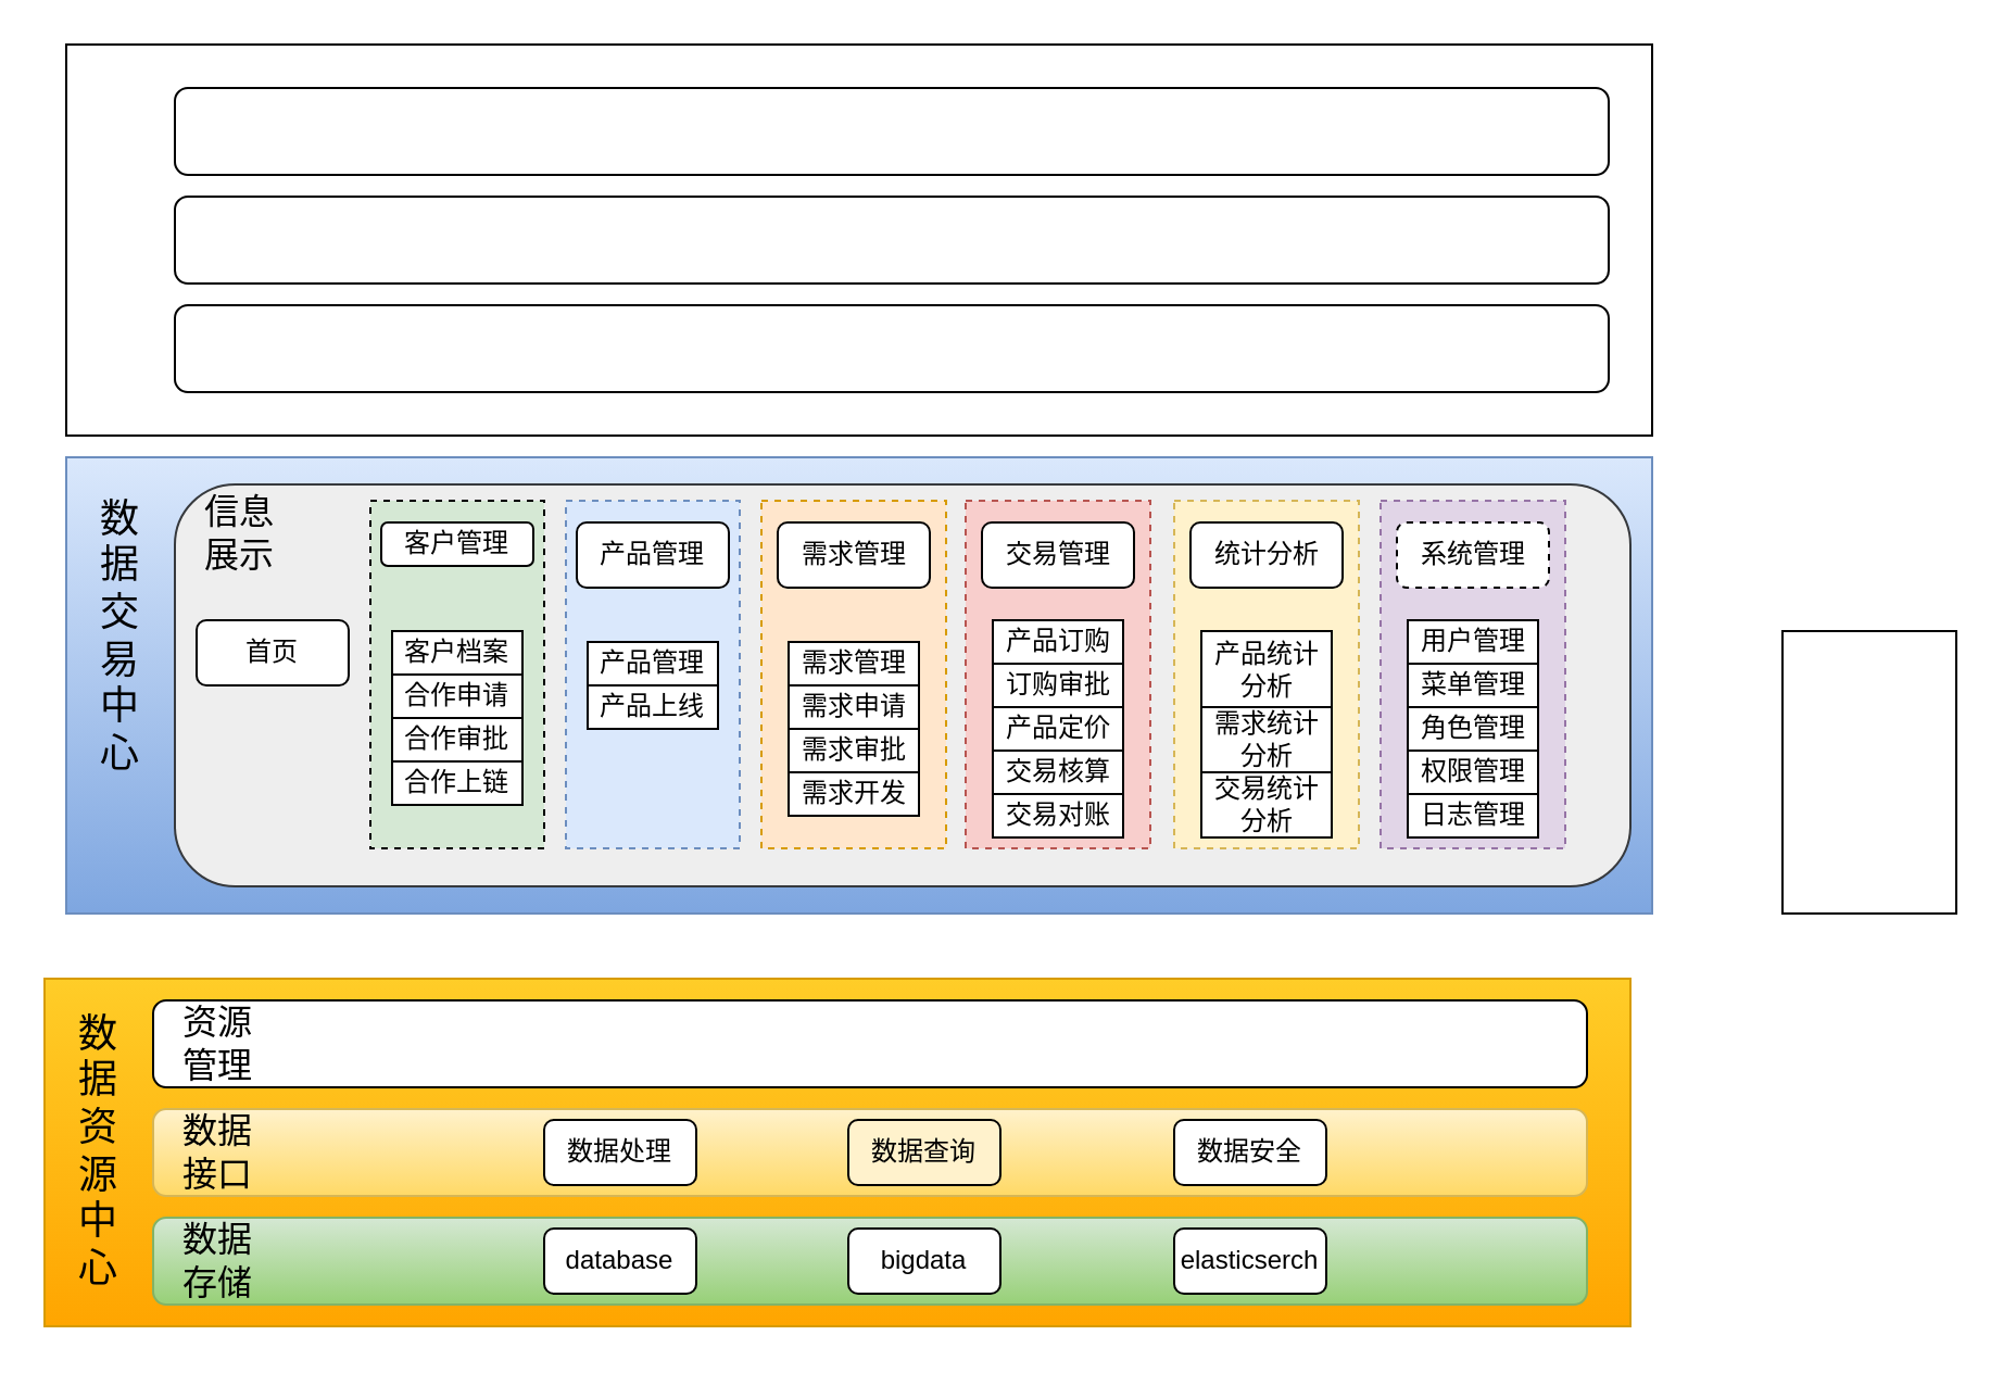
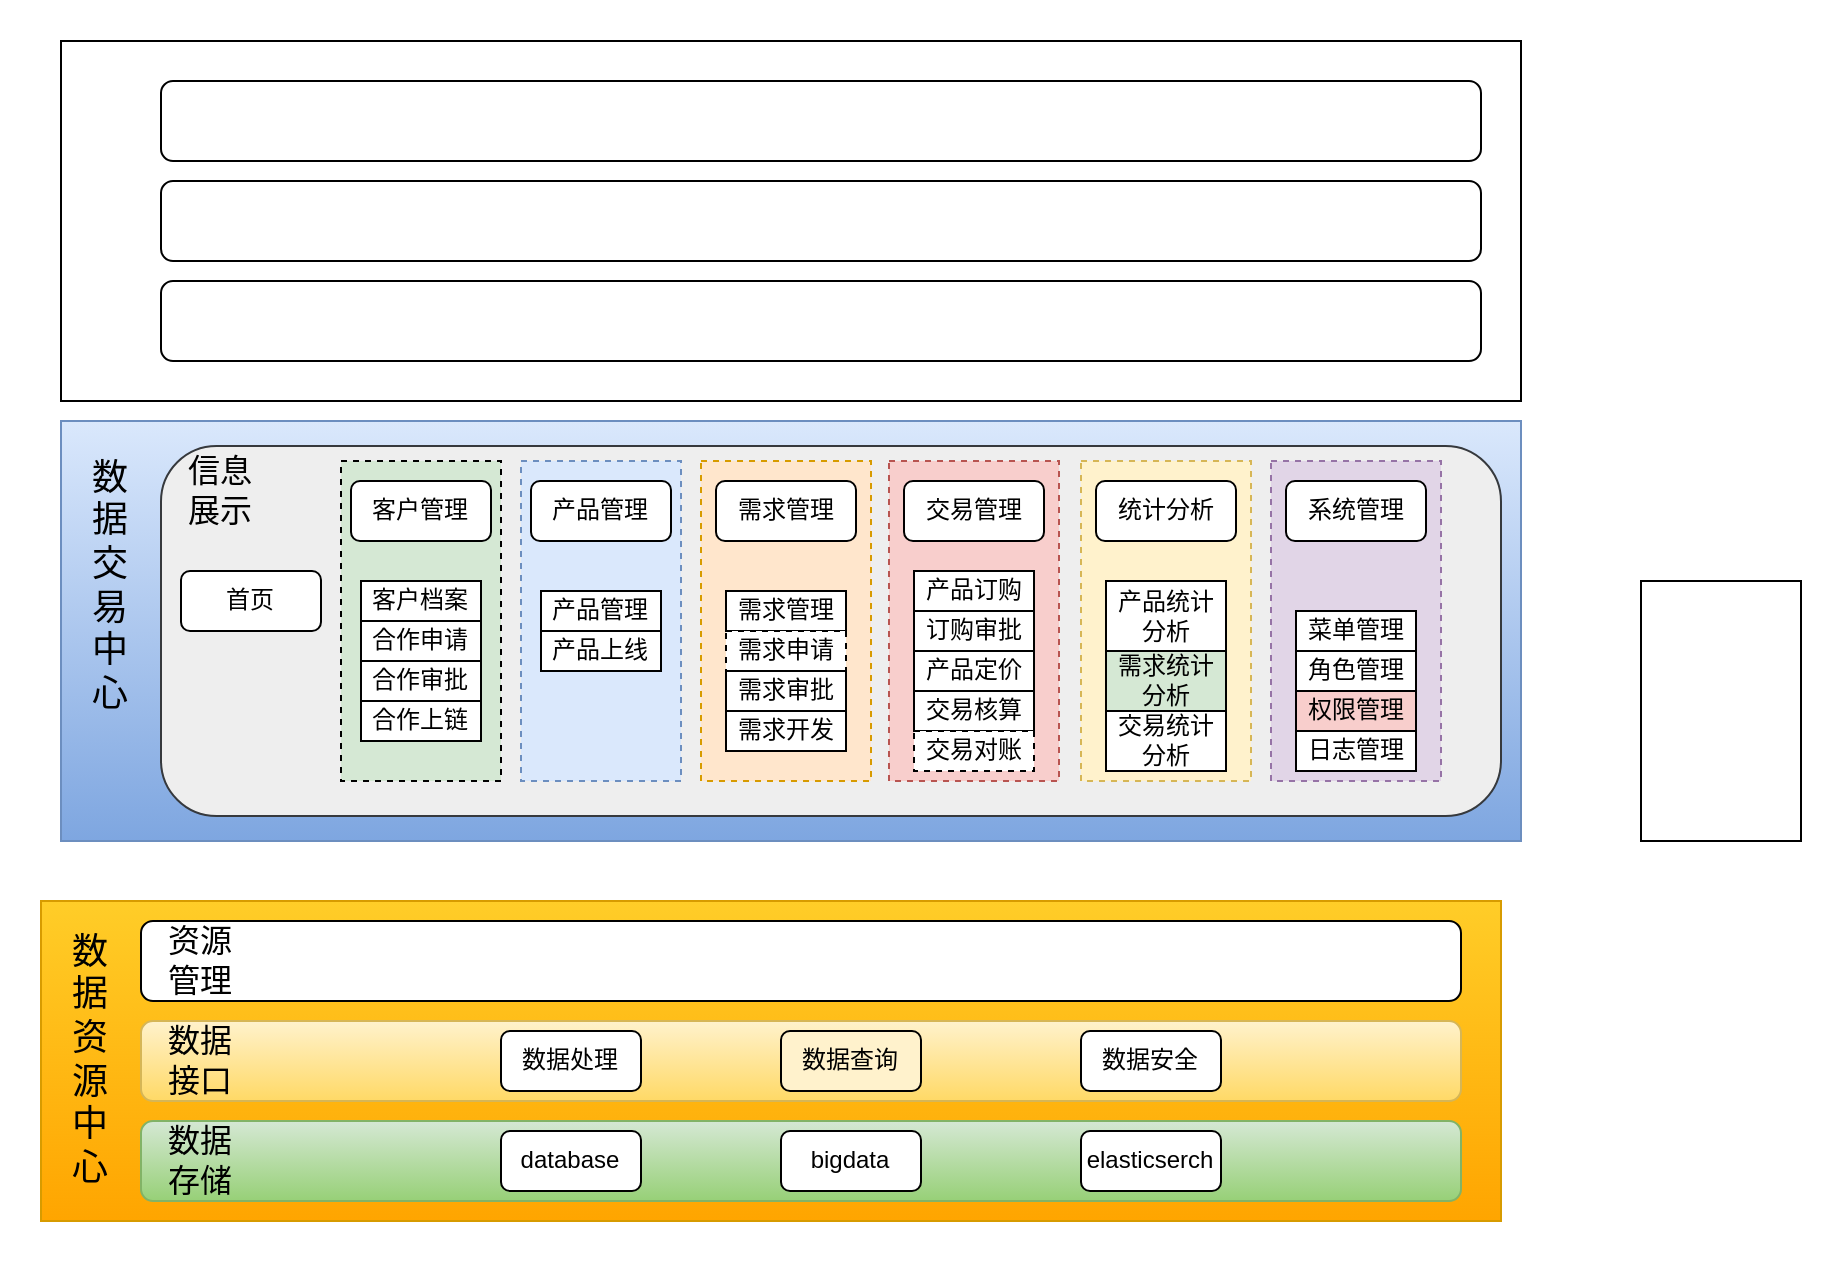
- <mxCell id="27" value="客户管理" style="rounded=1;whiteSpace=wrap;html=1;" parent="1" vertex="1"><mxGeometry x="175" y="240" width="70" height="20" as="geometry" /></mxCell>
+ <mxCell id="27" value="客户管理" style="rounded=1;whiteSpace=wrap;html=1;" parent="1" vertex="1"><mxGeometry x="175" y="240" width="70" height="30" as="geometry" /></mxCell>
- <mxCell id="49" value="系统管理" style="rounded=1;whiteSpace=wrap;html=1;dashed=1;" parent="1" vertex="1"><mxGeometry x="642.5" y="240" width="70" height="30" as="geometry" /></mxCell>
+ <mxCell id="49" value="系统管理" style="rounded=1;whiteSpace=wrap;html=1;" parent="1" vertex="1"><mxGeometry x="642.5" y="240" width="70" height="30" as="geometry" /></mxCell>
- <mxCell id="58" value="用户管理" style="rounded=0;whiteSpace=wrap;html=1;container=0;" parent="1" vertex="1"><mxGeometry x="647.5" y="285" width="60" height="20" as="geometry" /></mxCell>
- <mxCell id="41" value="需求申请" style="rounded=0;whiteSpace=wrap;html=1;container=0;" parent="1" vertex="1"><mxGeometry x="362.5" y="315" width="60" height="20" as="geometry" /></mxCell>
+ <mxCell id="41" value="需求申请" style="rounded=0;whiteSpace=wrap;html=1;container=0;dashed=1;" parent="1" vertex="1"><mxGeometry x="362.5" y="315" width="60" height="20" as="geometry" /></mxCell>
- <mxCell id="56" value="需求统计分析" style="rounded=0;whiteSpace=wrap;html=1;container=0;" parent="1" vertex="1"><mxGeometry x="552.5" y="325" width="60" height="30" as="geometry" /></mxCell>
+ <mxCell id="56" value="需求统计分析" style="rounded=0;whiteSpace=wrap;html=1;container=0;fillColor=#d5e8d4;" parent="1" vertex="1"><mxGeometry x="552.5" y="325" width="60" height="30" as="geometry" /></mxCell>
- <mxCell id="61" value="权限管理" style="rounded=0;whiteSpace=wrap;html=1;container=0;" parent="1" vertex="1"><mxGeometry x="647.5" y="345" width="60" height="20" as="geometry" /></mxCell>
+ <mxCell id="61" value="权限管理" style="rounded=0;whiteSpace=wrap;html=1;container=0;fillColor=#f8cecc;" parent="1" vertex="1"><mxGeometry x="647.5" y="345" width="60" height="20" as="geometry" /></mxCell>
- <mxCell id="54" value="交易对账" style="rounded=0;whiteSpace=wrap;html=1;container=0;" parent="1" vertex="1"><mxGeometry x="456.5" y="365" width="60" height="20" as="geometry" /></mxCell>
+ <mxCell id="54" value="交易对账" style="rounded=0;whiteSpace=wrap;html=1;container=0;dashed=1;" parent="1" vertex="1"><mxGeometry x="456.5" y="365" width="60" height="20" as="geometry" /></mxCell>
